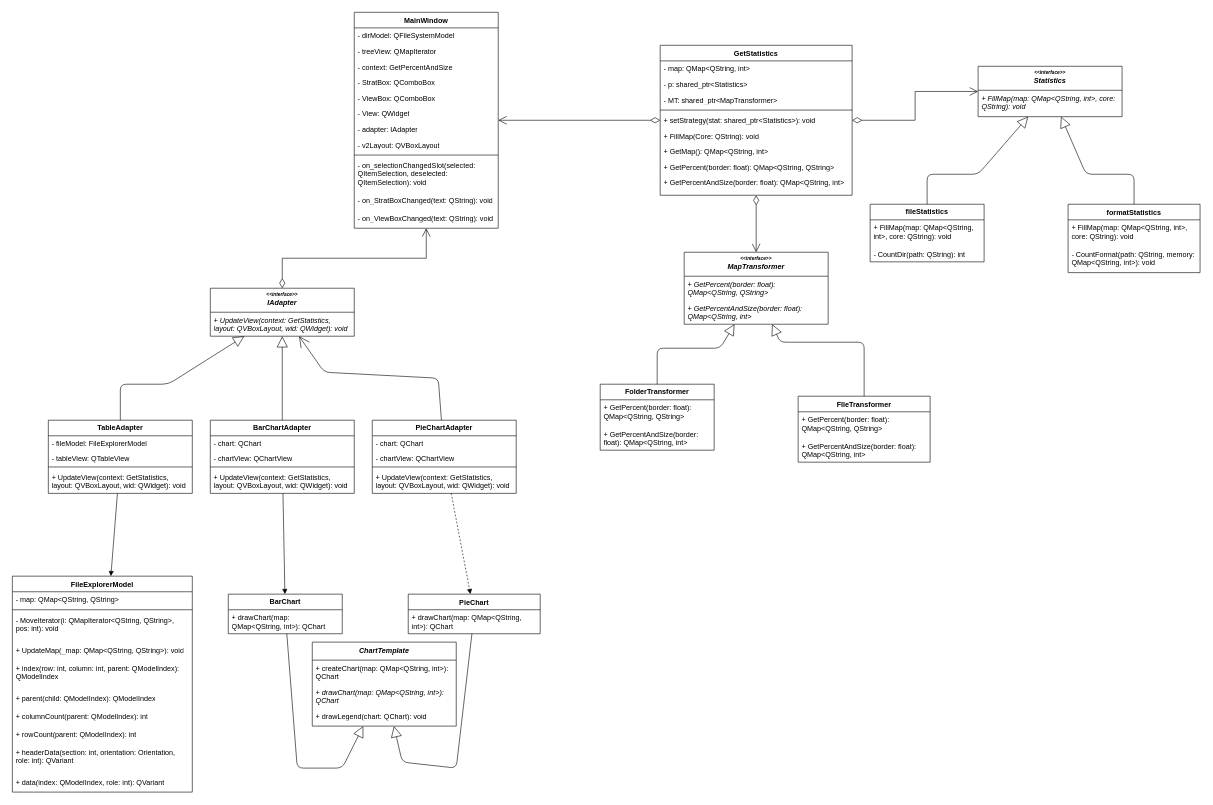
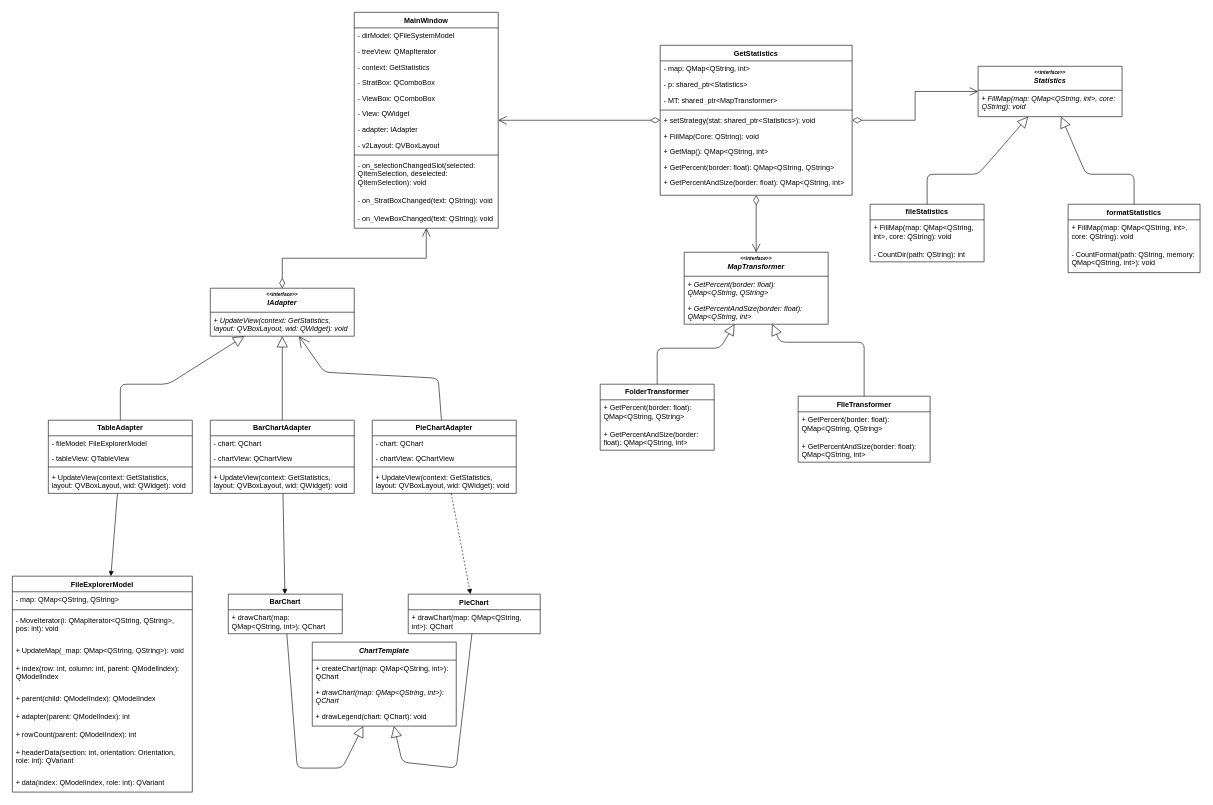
- <mxCell id="82" value="- context: GetPercentAndSize" style="text;strokeColor=none;fillColor=none;align=left;verticalAlign=top;spacingLeft=4;spacingRight=4;overflow=hidden;rotatable=0;points=[[0,0.5],[1,0.5]];portConstraint=eastwest;whiteSpace=wrap;html=1;" vertex="1" parent="79"><mxGeometry y="78" width="240" height="26" as="geometry" /></mxCell>
+ <mxCell id="82" value="- context: GetStatistics" style="text;strokeColor=none;fillColor=none;align=left;verticalAlign=top;spacingLeft=4;spacingRight=4;overflow=hidden;rotatable=0;points=[[0,0.5],[1,0.5]];portConstraint=eastwest;whiteSpace=wrap;html=1;" vertex="1" parent="79"><mxGeometry y="78" width="240" height="26" as="geometry" /></mxCell>
- <mxCell id="42" value="+ columnCount(parent: QModelIndex): int" style="text;strokeColor=none;fillColor=none;align=left;verticalAlign=top;spacingLeft=4;spacingRight=4;overflow=hidden;rotatable=0;points=[[0,0.5],[1,0.5]];portConstraint=eastwest;whiteSpace=wrap;html=1;" vertex="1" parent="35"><mxGeometry y="220" width="300" height="30" as="geometry" /></mxCell>
+ <mxCell id="42" value="+ adapter(parent: QModelIndex): int" style="text;strokeColor=none;fillColor=none;align=left;verticalAlign=top;spacingLeft=4;spacingRight=4;overflow=hidden;rotatable=0;points=[[0,0.5],[1,0.5]];portConstraint=eastwest;whiteSpace=wrap;html=1;" vertex="1" parent="35"><mxGeometry y="220" width="300" height="30" as="geometry" /></mxCell>
